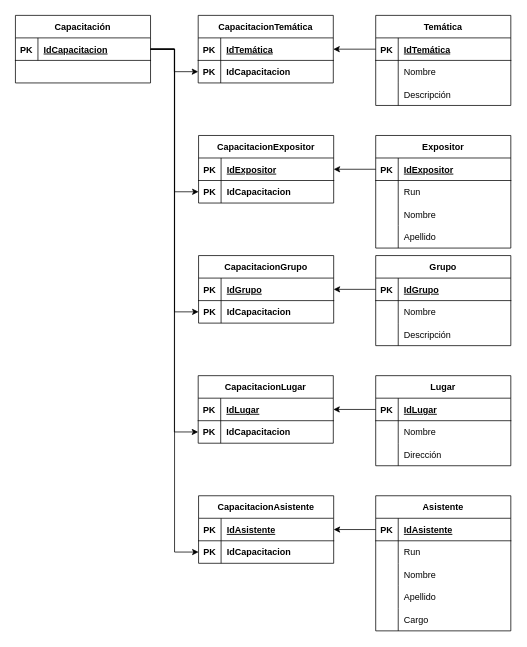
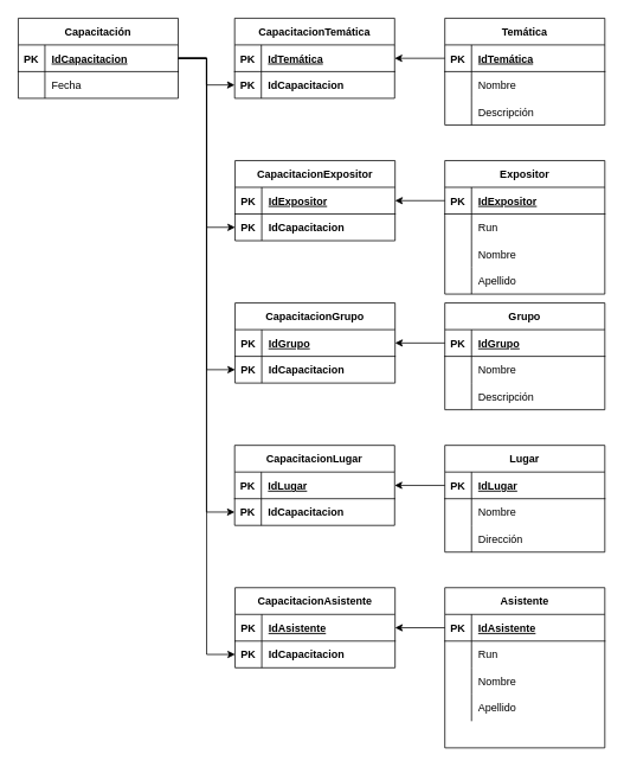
+ <mxCell id="8" value="Fecha" style="shape=partialRectangle;connectable=0;fillColor=none;top=0;left=0;bottom=0;right=0;align=left;spacingLeft=6;overflow=hidden;" vertex="1" parent="6"><mxGeometry x="30" width="150" height="30" as="geometry" /></mxCell>
- <mxCell id="102" value="Cargo" style="shape=partialRectangle;connectable=0;fillColor=none;top=0;left=0;bottom=0;right=0;align=left;spacingLeft=6;overflow=hidden;" vertex="1" parent="100"><mxGeometry x="30" width="150" height="30" as="geometry" /></mxCell>
